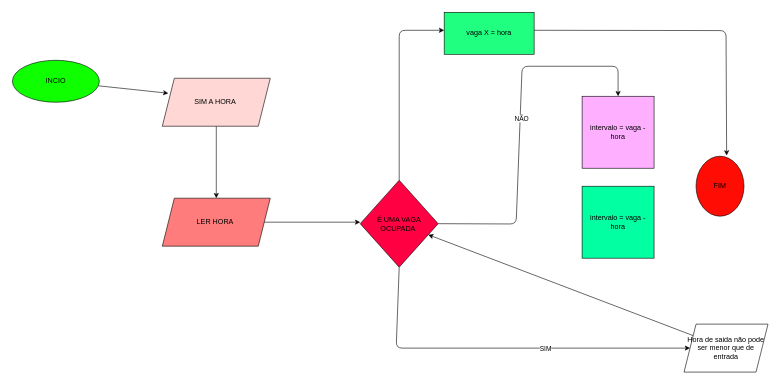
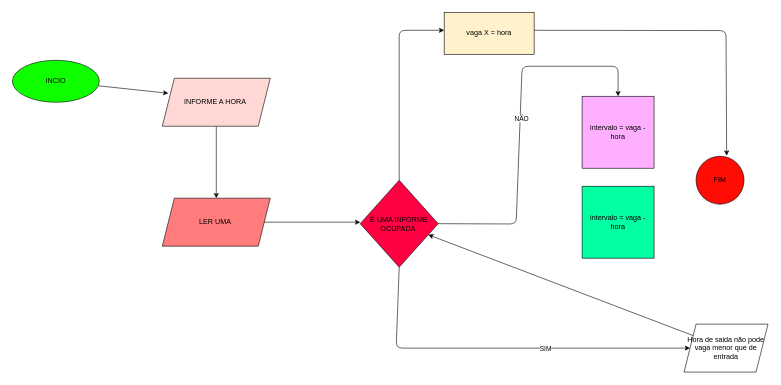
- <mxCell id="15" value="vaga X = hora" style="whiteSpace=wrap;html=1;fillColor=#21FF81;" vertex="1" parent="1"><mxGeometry x="740" y="20" width="150" height="70" as="geometry" /></mxCell>
+ <mxCell id="15" value="vaga X = hora" style="whiteSpace=wrap;html=1;fillColor=#fff2cc;" vertex="1" parent="1"><mxGeometry x="740" y="20" width="150" height="70" as="geometry" /></mxCell>
- <mxCell id="5" value="SIM A HORA&amp;nbsp;" style="shape=parallelogram;perimeter=parallelogramPerimeter;whiteSpace=wrap;html=1;fixedSize=1;fillColor=#FFD8D6;" vertex="1" parent="1"><mxGeometry x="270" y="130" width="180" height="80" as="geometry" /></mxCell>
+ <mxCell id="5" value="INFORME A HORA&amp;nbsp;" style="shape=parallelogram;perimeter=parallelogramPerimeter;whiteSpace=wrap;html=1;fixedSize=1;fillColor=#FFD8D6;" vertex="1" parent="1"><mxGeometry x="270" y="130" width="180" height="80" as="geometry" /></mxCell>
- <mxCell id="18" value="FIM" style="ellipse;whiteSpace=wrap;html=1;aspect=fixed;fillColor=#FF0D05;" vertex="1" parent="1"><mxGeometry x="1160" y="260" width="80" height="100" as="geometry" /></mxCell>
+ <mxCell id="18" value="FIM" style="ellipse;whiteSpace=wrap;html=1;aspect=fixed;fillColor=#FF0D05;" vertex="1" parent="1"><mxGeometry x="1160" y="260" width="80" height="80" as="geometry" /></mxCell>
- <mxCell id="7" value="LER HORA&amp;nbsp;" style="shape=parallelogram;perimeter=parallelogramPerimeter;whiteSpace=wrap;html=1;fixedSize=1;fillColor=#FF7C7C;" vertex="1" parent="1"><mxGeometry x="270" y="330" width="180" height="80" as="geometry" /></mxCell>
+ <mxCell id="7" value="LER UMA&amp;nbsp;" style="shape=parallelogram;perimeter=parallelogramPerimeter;whiteSpace=wrap;html=1;fixedSize=1;fillColor=#FF7C7C;" vertex="1" parent="1"><mxGeometry x="270" y="330" width="180" height="80" as="geometry" /></mxCell>
- <mxCell id="13" value="É UMA VAGA OCUPADA&amp;nbsp;" style="rhombus;whiteSpace=wrap;html=1;fillColor=#FF0043;" vertex="1" parent="1"><mxGeometry x="600" y="300" width="130" height="145" as="geometry" /></mxCell>
+ <mxCell id="13" value="É UMA INFORME OCUPADA&amp;nbsp;" style="rhombus;whiteSpace=wrap;html=1;fillColor=#FF0043;" vertex="1" parent="1"><mxGeometry x="600" y="300" width="130" height="145" as="geometry" /></mxCell>
- <mxCell id="19" value="&lt;span data-teams=&quot;true&quot;&gt;Hora de saida não pode ser menor que de entrada&lt;/span&gt;" style="shape=parallelogram;perimeter=parallelogramPerimeter;whiteSpace=wrap;html=1;fixedSize=1;" vertex="1" parent="1"><mxGeometry x="1140" y="540" width="140" height="80" as="geometry" /></mxCell>
+ <mxCell id="19" value="&lt;span data-teams=&quot;true&quot;&gt;Hora de saida não pode vaga menor que de entrada&lt;/span&gt;" style="shape=parallelogram;perimeter=parallelogramPerimeter;whiteSpace=wrap;html=1;fixedSize=1;" vertex="1" parent="1"><mxGeometry x="1140" y="540" width="140" height="80" as="geometry" /></mxCell>
